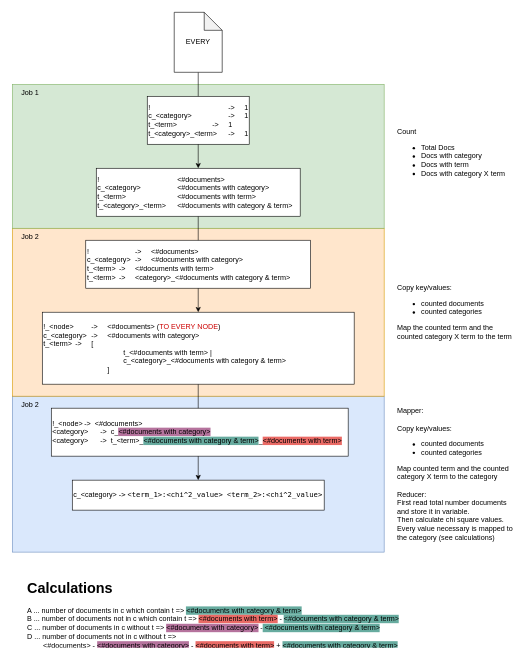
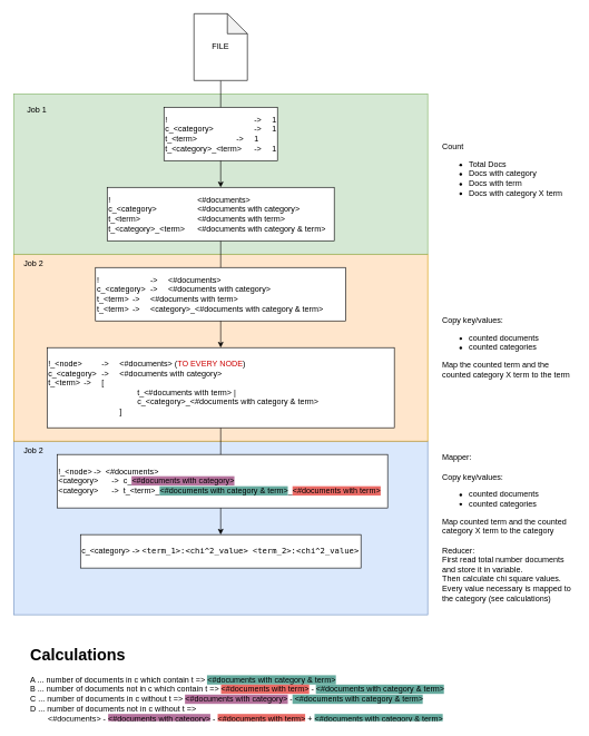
- <mxCell id="6" value="EVERY" style="shape=note;whiteSpace=wrap;html=1;backgroundOutline=1;darkOpacity=0.05;" vertex="1" parent="1"><mxGeometry x="290" y="20" width="80" height="100" as="geometry" /></mxCell>
+ <mxCell id="6" value="FILE" style="shape=note;whiteSpace=wrap;html=1;backgroundOutline=1;darkOpacity=0.05;" vertex="1" parent="1"><mxGeometry x="290" y="20" width="80" height="100" as="geometry" /></mxCell>
- <mxCell id="15" value="Job 1" style="text;html=1;strokeColor=none;fillColor=none;align=center;verticalAlign=middle;whiteSpace=wrap;rounded=0;" vertex="1" parent="1"><mxGeometry y="140" width="60" height="30" as="geometry" x="20" /></mxCell>
+ <mxCell id="15" value="Job 1" style="text;html=1;strokeColor=none;fillColor=none;align=center;verticalAlign=middle;whiteSpace=wrap;rounded=0;" vertex="1" parent="1"><mxGeometry x="25" y="150" width="60" height="30" as="geometry" /></mxCell>
